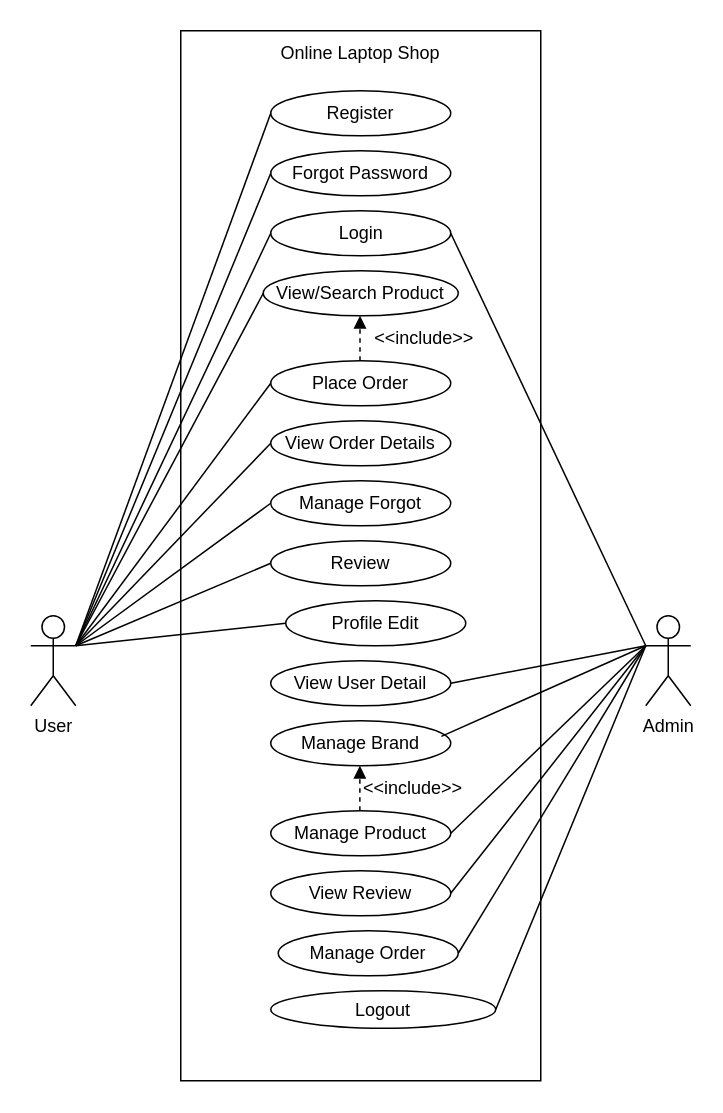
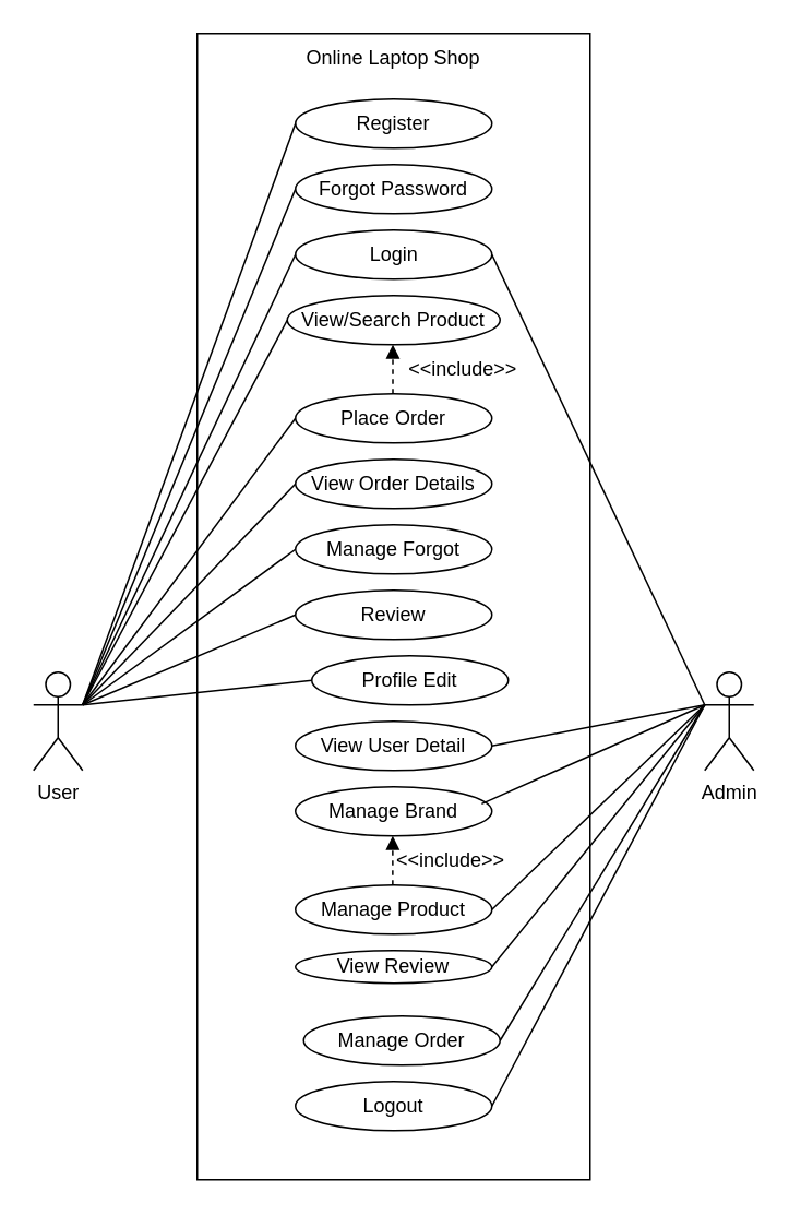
- <mxCell id="17" value="View Review" style="ellipse;whiteSpace=wrap;html=1;container=1;" parent="1" vertex="1"><mxGeometry x="180" y="580" width="120" height="30" as="geometry" /></mxCell>
+ <mxCell id="17" value="View Review" style="ellipse;whiteSpace=wrap;html=1;container=1;" parent="1" vertex="1"><mxGeometry x="180" y="580" width="120" height="20" as="geometry" /></mxCell>
- <mxCell id="19" value="Logout" style="ellipse;whiteSpace=wrap;html=1;container=1;" parent="1" vertex="1"><mxGeometry x="180" y="660" width="150" height="25" as="geometry" /></mxCell>
+ <mxCell id="19" value="Logout" style="ellipse;whiteSpace=wrap;html=1;container=1;" parent="1" vertex="1"><mxGeometry x="180" y="660" width="120" height="30" as="geometry" /></mxCell>
